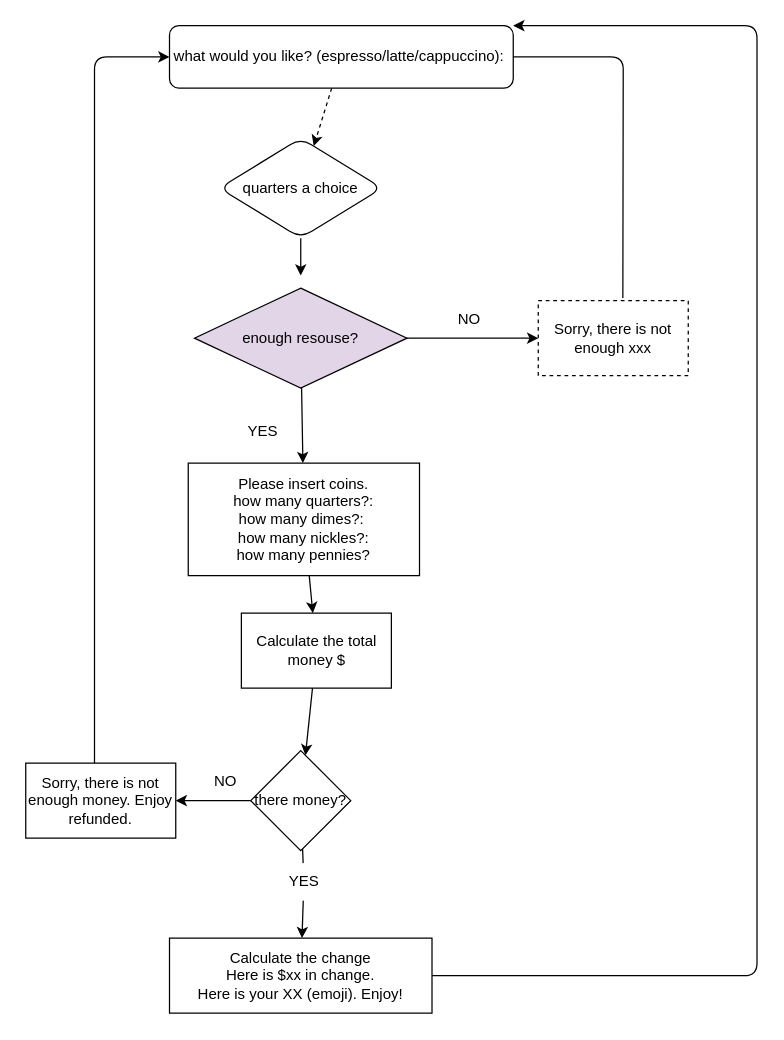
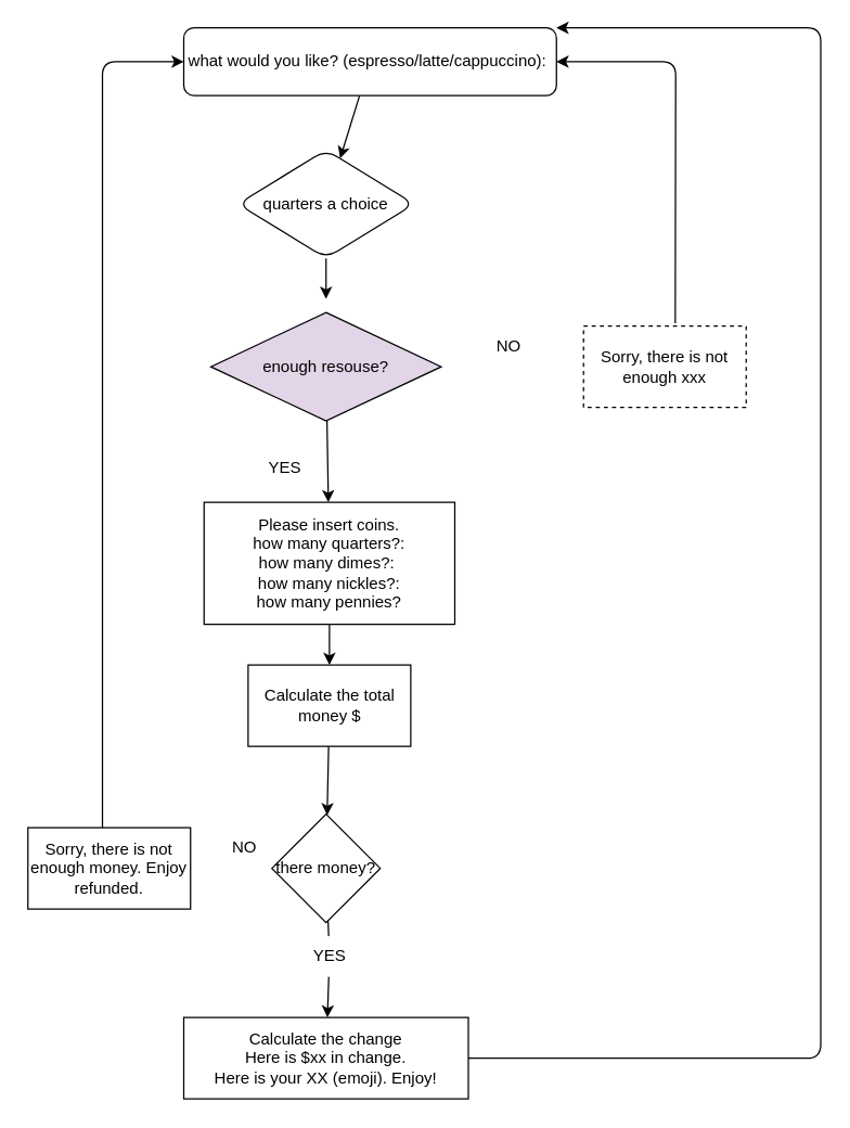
- <mxCell id="9" value="" style="edgeStyle=none;html=1;entryX=1;entryY=0.5;entryDx=0;entryDy=0;exitX=0.564;exitY=-0.036;exitDx=0;exitDy=0;exitPerimeter=0;endArrow=none;" edge="1" parent="1" source="10" target="3"><mxGeometry relative="1" as="geometry"><mxPoint x="495" y="230" as="sourcePoint" /><mxPoint x="485" y="70" as="targetPoint" /><Array as="points"><mxPoint x="498" y="45" /></Array></mxGeometry></mxCell>
+ <mxCell id="9" value="" style="edgeStyle=none;html=1;entryX=1;entryY=0.5;entryDx=0;entryDy=0;exitX=0.564;exitY=-0.036;exitDx=0;exitDy=0;exitPerimeter=0;" edge="1" parent="1" source="10" target="3"><mxGeometry relative="1" as="geometry"><mxPoint x="495" y="230" as="sourcePoint" /><mxPoint x="485" y="70" as="targetPoint" /><Array as="points"><mxPoint x="498" y="45" /></Array></mxGeometry></mxCell>
- <mxCell id="2" value="" style="edgeStyle=none;html=1;dashed=1;" edge="1" parent="1" source="3" target="5"><mxGeometry relative="1" as="geometry" /></mxCell>
+ <mxCell id="2" value="" style="edgeStyle=none;html=1;" edge="1" parent="1" source="3" target="5"><mxGeometry relative="1" as="geometry" /></mxCell>
- <mxCell id="6" value="" style="edgeStyle=none;html=1;" edge="1" parent="1" source="8" target="10"><mxGeometry relative="1" as="geometry"><Array as="points"><mxPoint x="375" y="270" /></Array></mxGeometry></mxCell>
- <mxCell id="16" value="Calculate the total money $" style="whiteSpace=wrap;html=1;" vertex="1" parent="1"><mxGeometry x="192.5" y="490" width="120" height="60" as="geometry" /></mxCell>
+ <mxCell id="16" value="Calculate the total money $" style="whiteSpace=wrap;html=1;" vertex="1" parent="1"><mxGeometry x="182.5" y="490" width="120" height="60" as="geometry" /></mxCell>
- <mxCell id="17" value="" style="edgeStyle=none;html=1;" edge="1" parent="1" source="19" target="20"><mxGeometry relative="1" as="geometry" /></mxCell>
